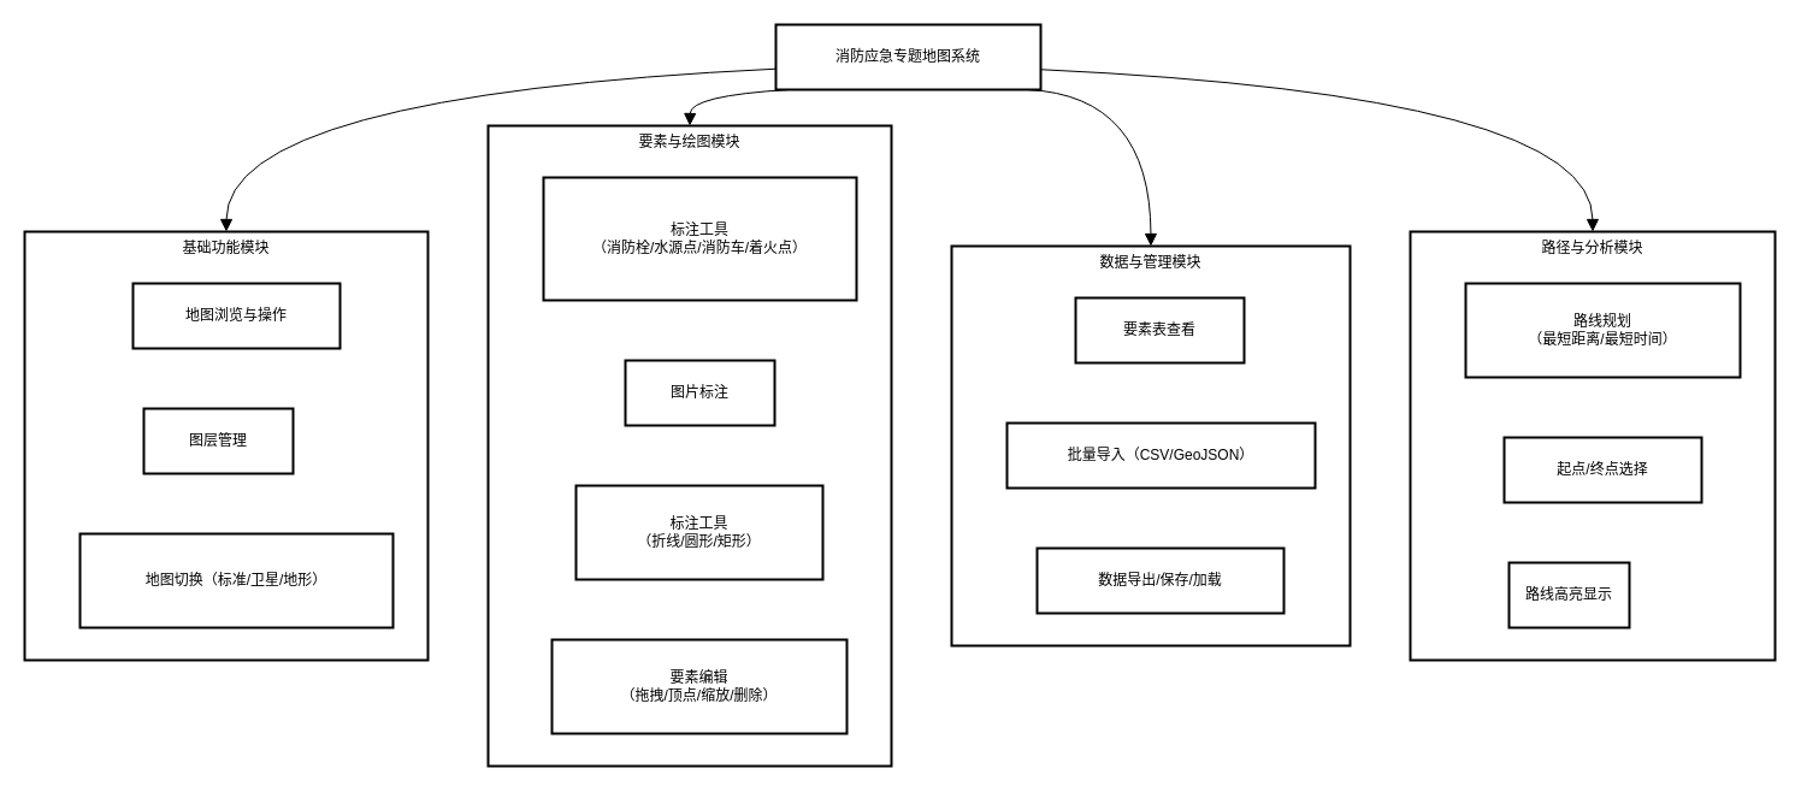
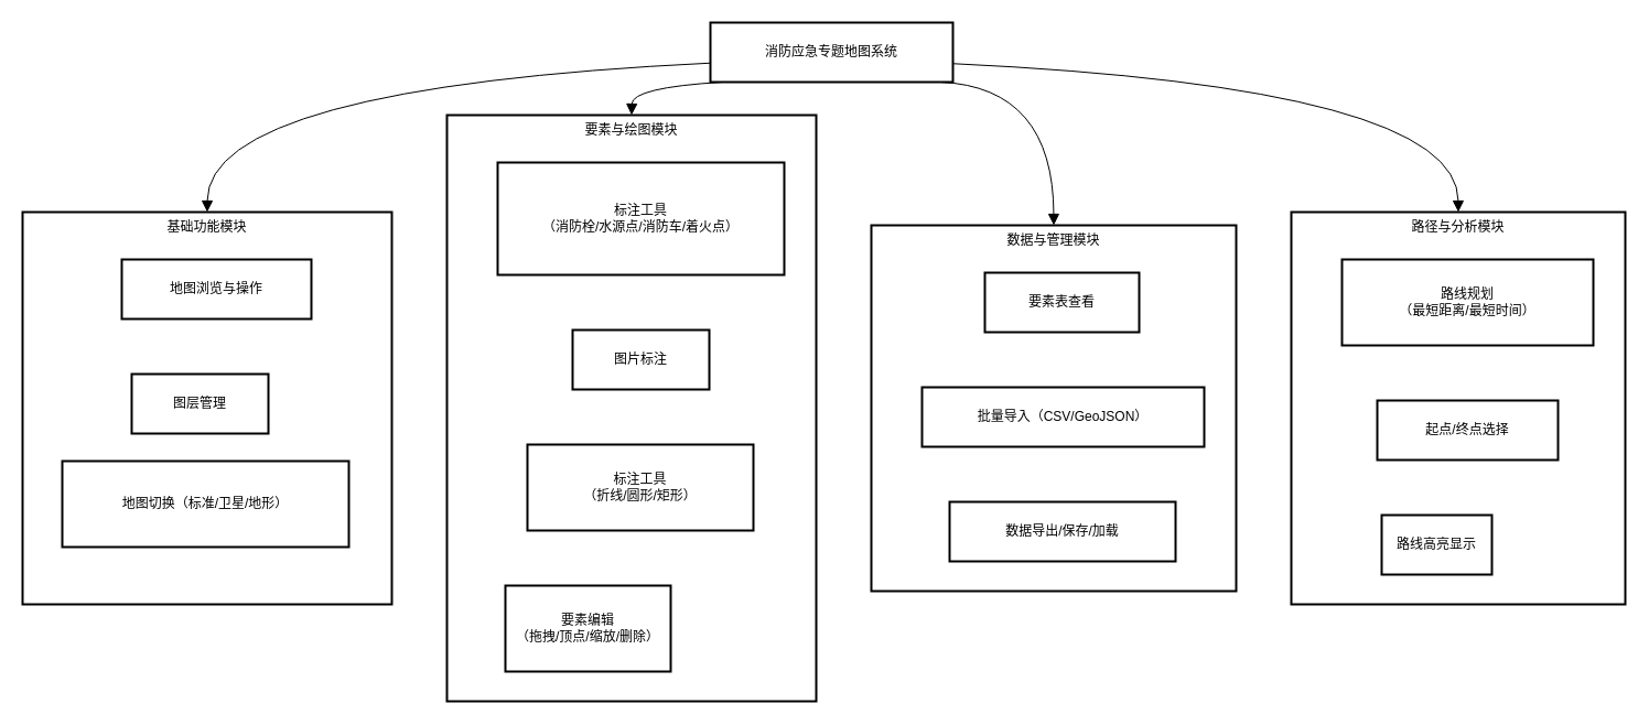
- <mxCell id="18" value="地图切换（标准/卫星/地形）" style="whiteSpace=wrap;strokeWidth=2;" vertex="1" parent="15"><mxGeometry x="46" y="251" width="260" height="78" as="geometry" /></mxCell>
+ <mxCell id="18" value="地图切换（标准/卫星/地形）" style="whiteSpace=wrap;strokeWidth=2;" vertex="1" parent="15"><mxGeometry x="36" y="226" width="260" height="78" as="geometry" /></mxCell>
- <mxCell id="14" value="要素编辑&#10;（拖拽/顶点/缩放/删除）" style="whiteSpace=wrap;strokeWidth=2;" vertex="1" parent="10"><mxGeometry x="53" y="427" width="245" height="78" as="geometry" /></mxCell>
+ <mxCell id="14" value="要素编辑&#10;（拖拽/顶点/缩放/删除）" style="whiteSpace=wrap;strokeWidth=2;" vertex="1" parent="10"><mxGeometry x="53" y="427" width="150" height="78" as="geometry" /></mxCell>
